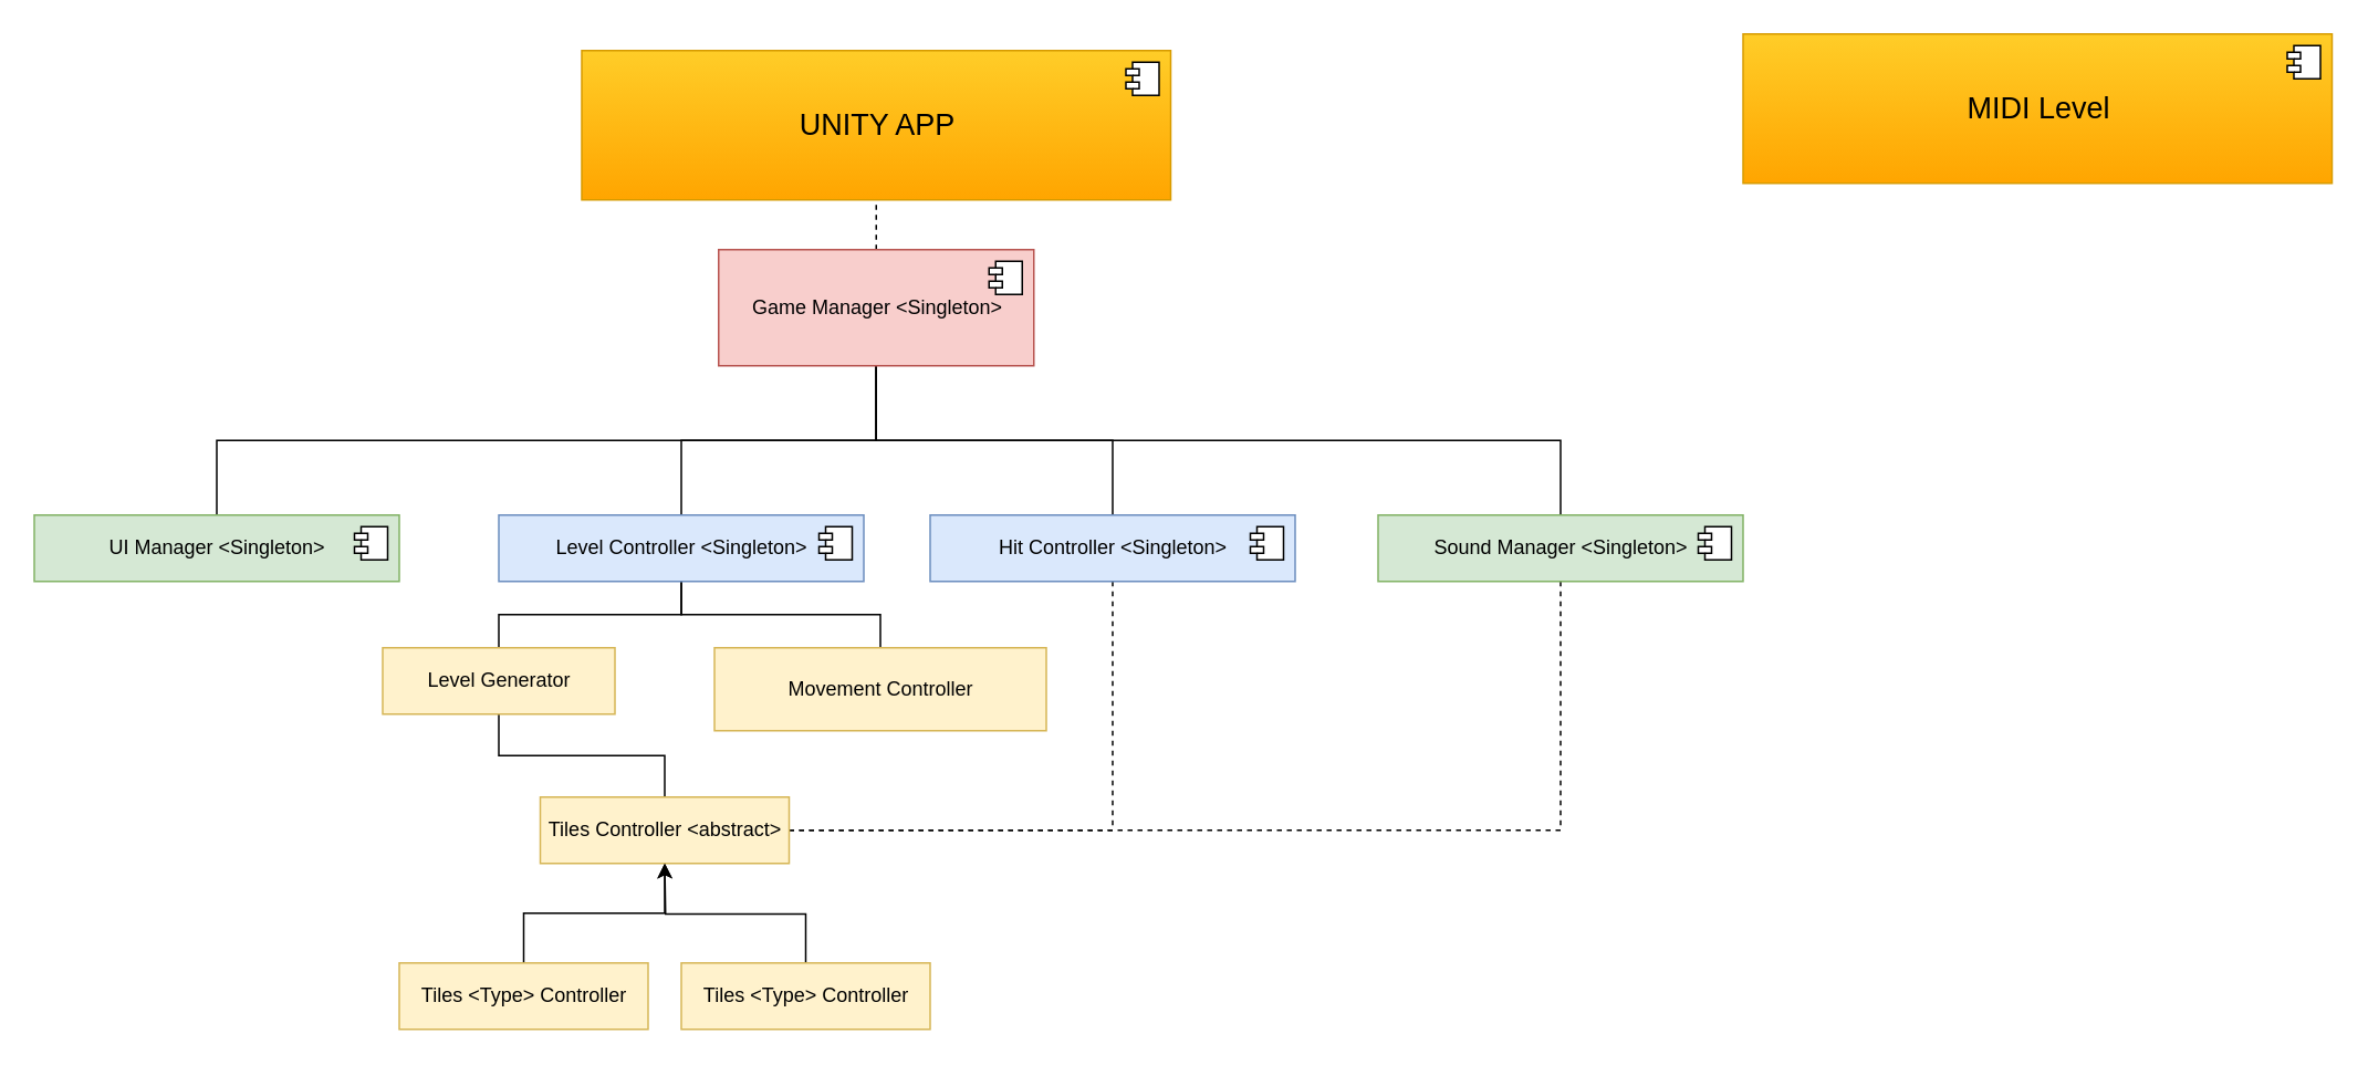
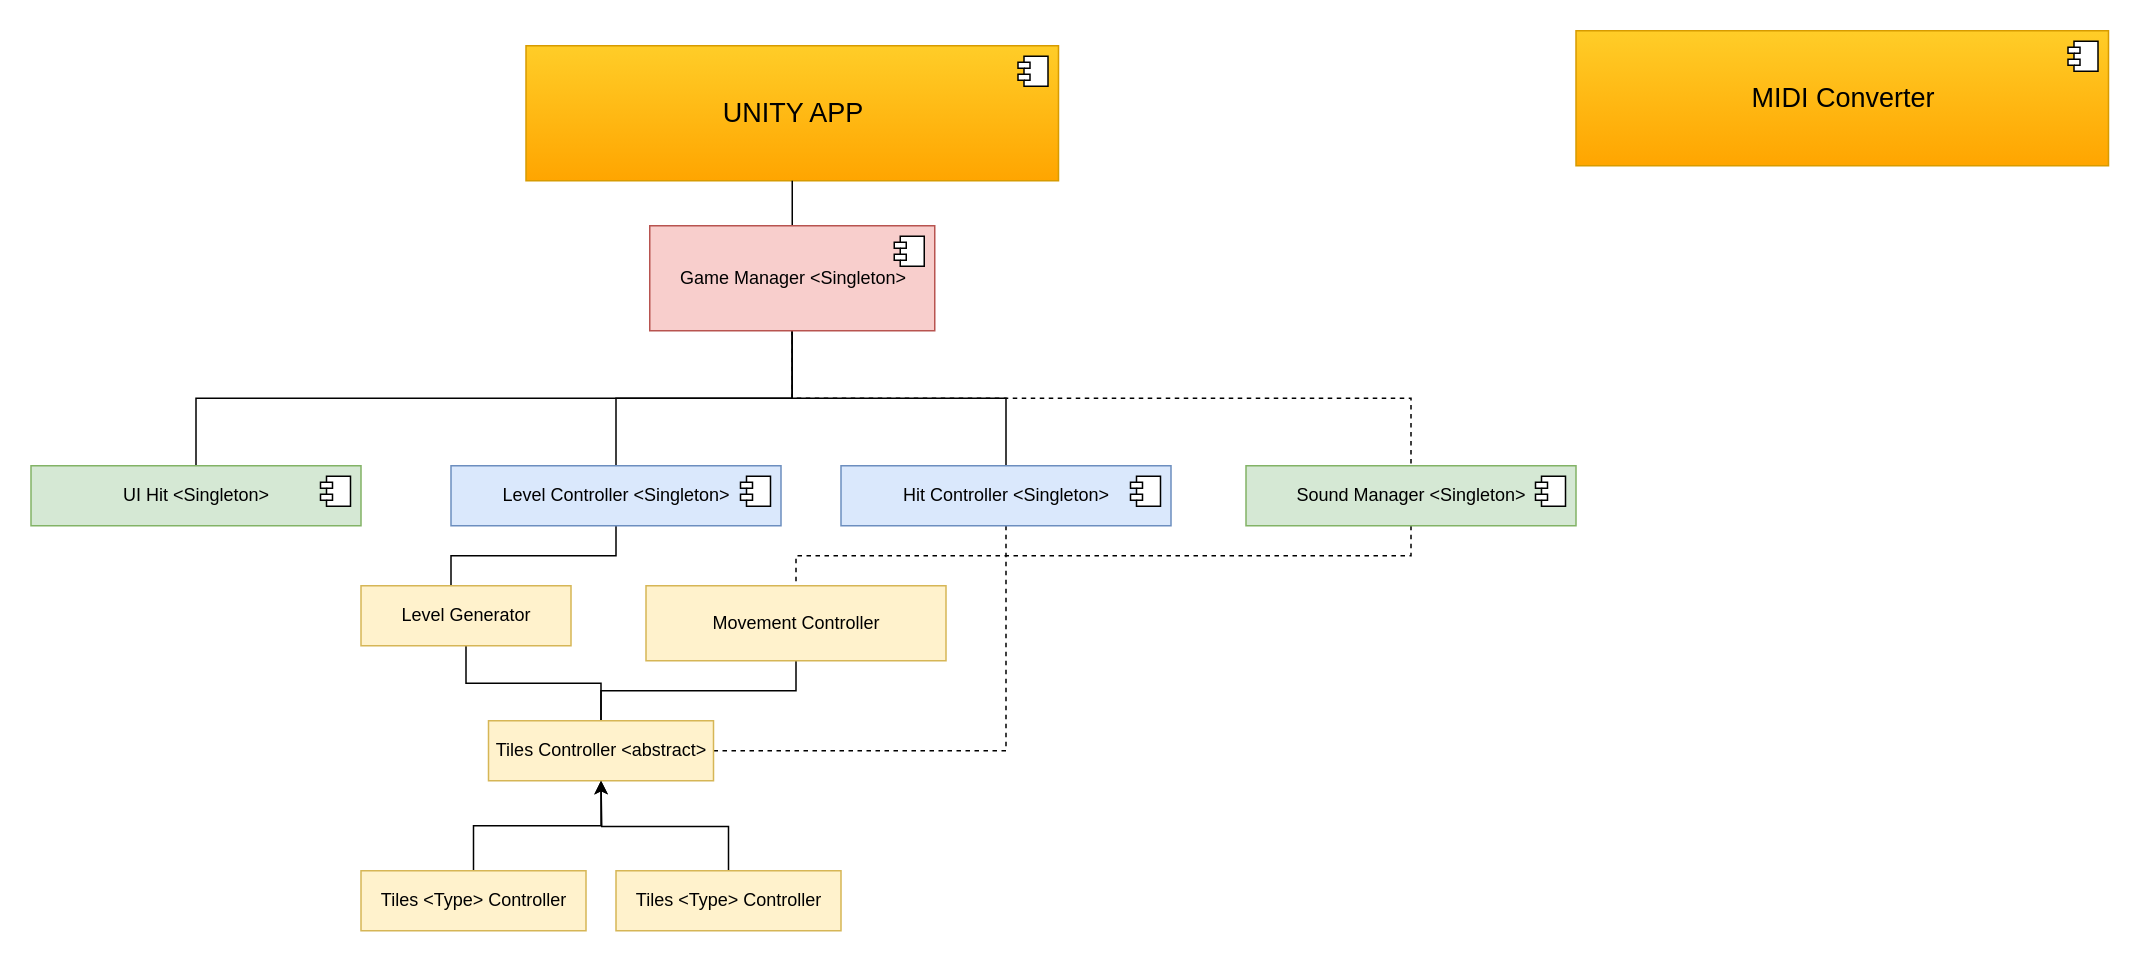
- <mxCell id="32" value="&lt;span style=&quot;font-size: 18px&quot;&gt;MIDI Level&lt;/span&gt;" style="html=1;dropTarget=0;fillColor=#ffcd28;strokeColor=#d79b00;gradientColor=#ffa500;" parent="1" vertex="1"><mxGeometry x="1050" y="20" width="355" height="90" as="geometry" /></mxCell>
+ <mxCell id="32" value="&lt;span style=&quot;font-size: 18px&quot;&gt;MIDI Converter&lt;/span&gt;" style="html=1;dropTarget=0;fillColor=#ffcd28;strokeColor=#d79b00;gradientColor=#ffa500;" parent="1" vertex="1"><mxGeometry x="1050" y="20" width="355" height="90" as="geometry" /></mxCell>
- <mxCell id="4" style="edgeStyle=orthogonalEdgeStyle;rounded=0;orthogonalLoop=1;jettySize=auto;html=1;exitX=0.5;exitY=0;exitDx=0;exitDy=0;entryX=0.5;entryY=1;entryDx=0;entryDy=0;endArrow=none;endFill=0;strokeColor=#000000;dashed=1;" parent="1" source="9" target="2" edge="1"><mxGeometry relative="1" as="geometry" /></mxCell>
+ <mxCell id="4" style="edgeStyle=orthogonalEdgeStyle;rounded=0;orthogonalLoop=1;jettySize=auto;html=1;exitX=0.5;exitY=0;exitDx=0;exitDy=0;entryX=0.5;entryY=1;entryDx=0;entryDy=0;endArrow=none;endFill=0;strokeColor=#000000;" parent="1" source="9" target="2" edge="1"><mxGeometry relative="1" as="geometry" /></mxCell>
- <mxCell id="7" style="edgeStyle=orthogonalEdgeStyle;rounded=0;orthogonalLoop=1;jettySize=auto;html=1;exitX=0.5;exitY=1;exitDx=0;exitDy=0;endArrow=none;endFill=0;strokeColor=#000000;" parent="1" source="9" target="14" edge="1"><mxGeometry relative="1" as="geometry" /></mxCell>
+ <mxCell id="7" style="edgeStyle=orthogonalEdgeStyle;rounded=0;orthogonalLoop=1;jettySize=auto;html=1;exitX=0.5;exitY=1;exitDx=0;exitDy=0;endArrow=none;endFill=0;strokeColor=#000000;dashed=1;" parent="1" source="9" target="14" edge="1"><mxGeometry relative="1" as="geometry" /></mxCell>
- <mxCell id="11" value="UI Manager &amp;lt;Singleton&amp;gt;" style="html=1;dropTarget=0;fillColor=#d5e8d4;strokeColor=#82b366;" parent="1" vertex="1"><mxGeometry x="20" y="310" width="220" height="40" as="geometry" /></mxCell>
+ <mxCell id="11" value="UI Hit &amp;lt;Singleton&amp;gt;" style="html=1;dropTarget=0;fillColor=#d5e8d4;strokeColor=#82b366;" parent="1" vertex="1"><mxGeometry x="20" y="310" width="220" height="40" as="geometry" /></mxCell>
- <mxCell id="20" style="edgeStyle=orthogonalEdgeStyle;rounded=0;orthogonalLoop=1;jettySize=auto;html=1;exitX=0.5;exitY=1;exitDx=0;exitDy=0;entryX=0.5;entryY=0;entryDx=0;entryDy=0;endArrow=none;endFill=0;strokeColor=#000000;" parent="1" source="21" target="24" edge="1"><mxGeometry relative="1" as="geometry" /></mxCell>
- <mxCell id="26" value="Level Generator" style="html=1;dropTarget=0;fillColor=#fff2cc;strokeColor=#d6b656;" parent="1" vertex="1"><mxGeometry x="230" y="390" width="140" height="40" as="geometry" /></mxCell>
+ <mxCell id="26" value="Level Generator" style="html=1;dropTarget=0;fillColor=#fff2cc;strokeColor=#d6b656;" parent="1" vertex="1"><mxGeometry x="240" y="390" width="140" height="40" as="geometry" /></mxCell>
+ <mxCell id="23" style="edgeStyle=orthogonalEdgeStyle;rounded=0;orthogonalLoop=1;jettySize=auto;html=1;exitX=0.5;exitY=1;exitDx=0;exitDy=0;endArrow=none;endFill=0;strokeColor=#000000;" parent="1" source="24" target="29" edge="1"><mxGeometry relative="1" as="geometry" /></mxCell>
- <mxCell id="13" style="edgeStyle=orthogonalEdgeStyle;rounded=0;orthogonalLoop=1;jettySize=auto;html=1;exitX=0.5;exitY=1;exitDx=0;exitDy=0;entryX=1;entryY=0.5;entryDx=0;entryDy=0;dashed=1;endArrow=none;endFill=0;" parent="1" source="14" target="29" edge="1"><mxGeometry relative="1" as="geometry" /></mxCell>
+ <mxCell id="13" style="edgeStyle=orthogonalEdgeStyle;rounded=0;orthogonalLoop=1;jettySize=auto;html=1;exitX=0.5;exitY=1;exitDx=0;exitDy=0;dashed=1;endArrow=none;endFill=0;" parent="1" source="14" target="24" edge="1"><mxGeometry relative="1" as="geometry" /></mxCell>
